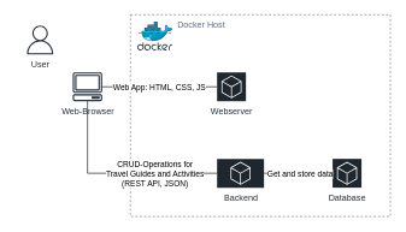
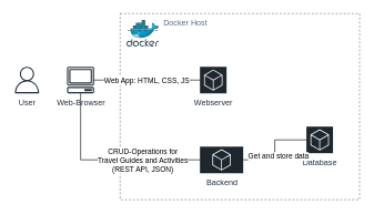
- <mxCell id="2" value="User" style="sketch=0;outlineConnect=0;fontColor=#232F3E;gradientColor=none;fillColor=#232F3D;strokeColor=none;dashed=0;verticalLabelPosition=bottom;verticalAlign=top;align=center;html=1;fontSize=12;fontStyle=0;aspect=fixed;pointerEvents=1;shape=mxgraph.aws4.user;" vertex="1" parent="1"><mxGeometry x="35" y="35" width="40" height="40" as="geometry" /></mxCell>
+ <mxCell id="2" value="User" style="sketch=0;outlineConnect=0;fontColor=#232F3E;gradientColor=none;fillColor=#232F3D;strokeColor=none;dashed=0;verticalLabelPosition=bottom;verticalAlign=top;align=center;html=1;fontSize=12;fontStyle=0;aspect=fixed;pointerEvents=1;shape=mxgraph.aws4.user;" vertex="1" parent="1"><mxGeometry x="20" y="100" width="40" height="40" as="geometry" /></mxCell>
- <mxCell id="11" value="Database" style="sketch=0;points=[[0,0,0],[0.25,0,0],[0.5,0,0],[0.75,0,0],[1,0,0],[0,1,0],[0.25,1,0],[0.5,1,0],[0.75,1,0],[1,1,0],[0,0.25,0],[0,0.5,0],[0,0.75,0],[1,0.25,0],[1,0.5,0],[1,0.75,0]];gradientDirection=north;outlineConnect=0;fontColor=#232F3E;gradientColor=none;fillColor=#1E262E;strokeColor=#ffffff;dashed=0;verticalLabelPosition=bottom;verticalAlign=top;align=center;html=1;fontSize=12;fontStyle=0;aspect=fixed;shape=mxgraph.aws4.resourceIcon;resIcon=mxgraph.aws4.general;" vertex="1" parent="1"><mxGeometry x="460" y="220" width="40" height="40" as="geometry" /></mxCell>
+ <mxCell id="11" value="Database" style="sketch=0;points=[[0,0,0],[0.25,0,0],[0.5,0,0],[0.75,0,0],[1,0,0],[0,1,0],[0.25,1,0],[0.5,1,0],[0.75,1,0],[1,1,0],[0,0.25,0],[0,0.5,0],[0,0.75,0],[1,0.25,0],[1,0.5,0],[1,0.75,0]];gradientDirection=north;outlineConnect=0;fontColor=#232F3E;gradientColor=none;fillColor=#1E262E;strokeColor=#ffffff;dashed=0;verticalLabelPosition=bottom;verticalAlign=top;align=center;html=1;fontSize=12;fontStyle=0;aspect=fixed;shape=mxgraph.aws4.resourceIcon;resIcon=mxgraph.aws4.general;" vertex="1" parent="1"><mxGeometry x="460" y="190" width="40" height="40" as="geometry" /></mxCell>
